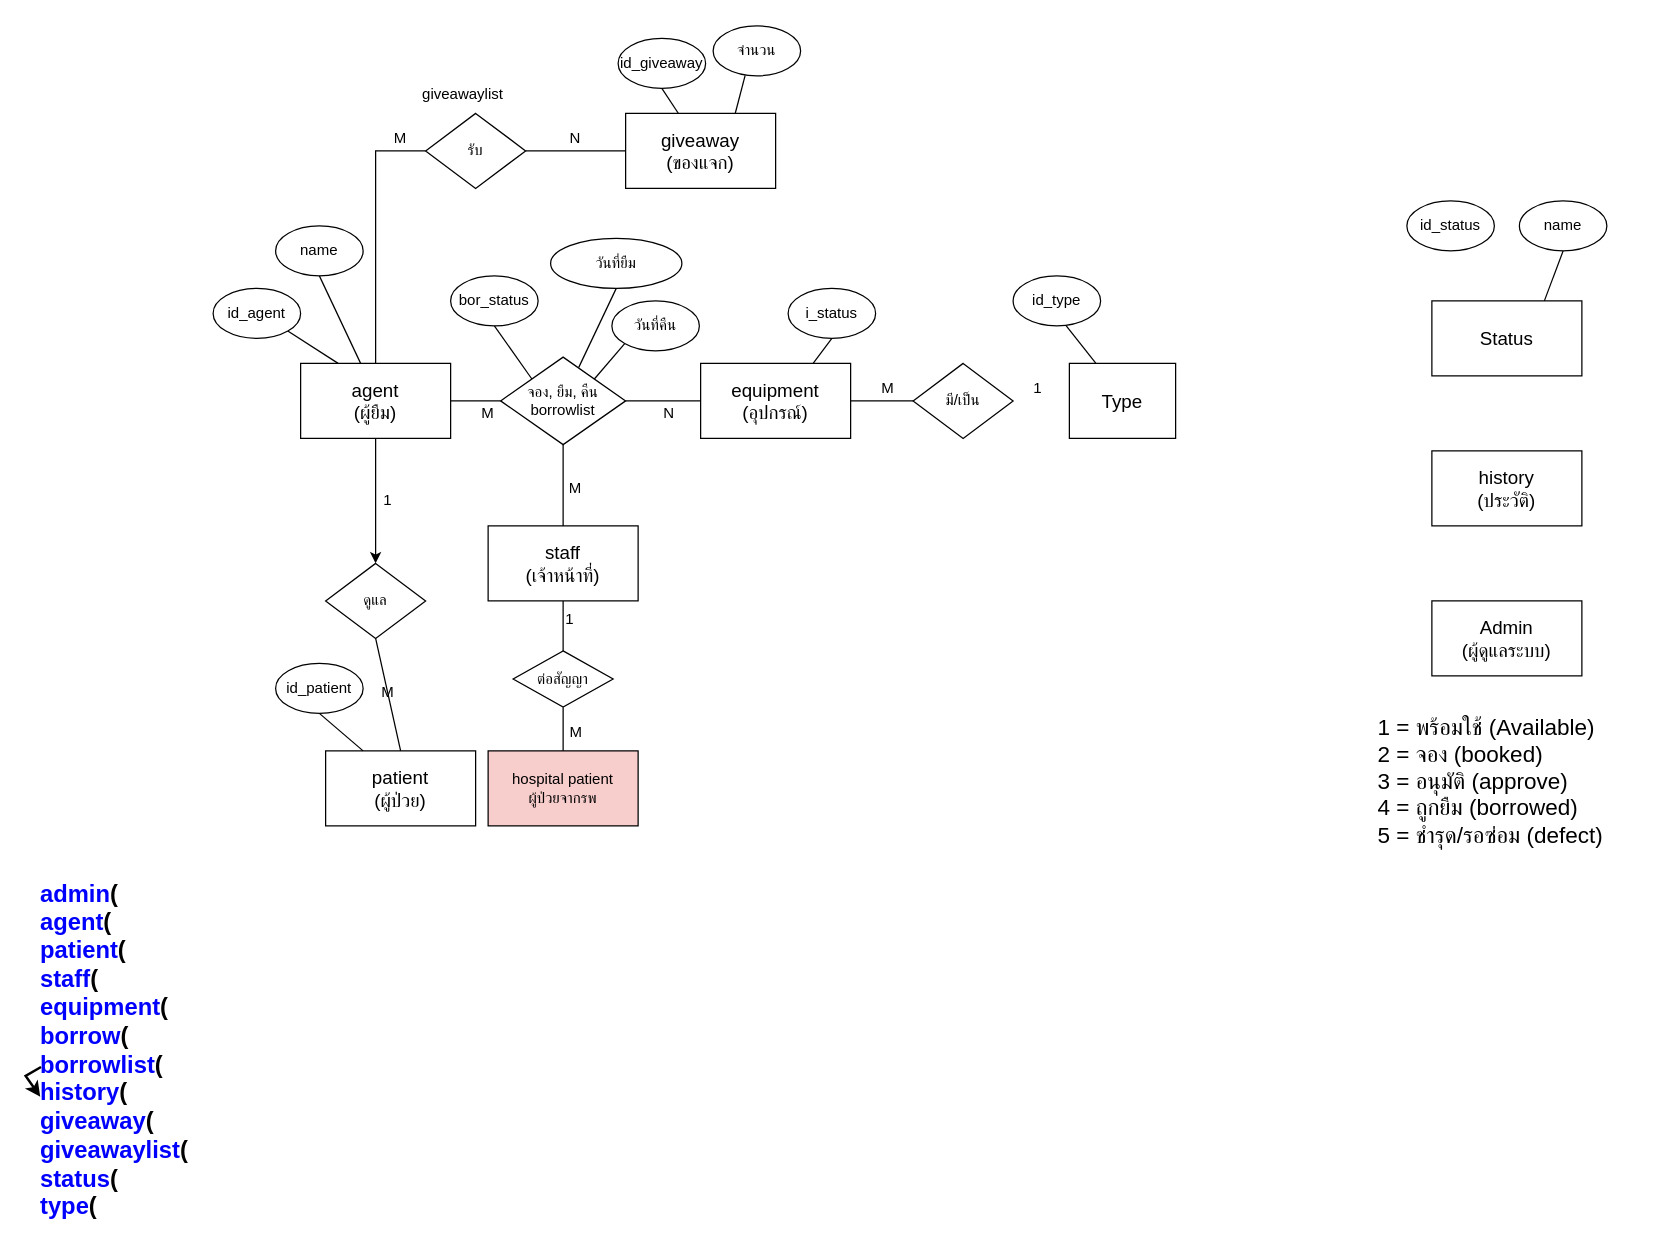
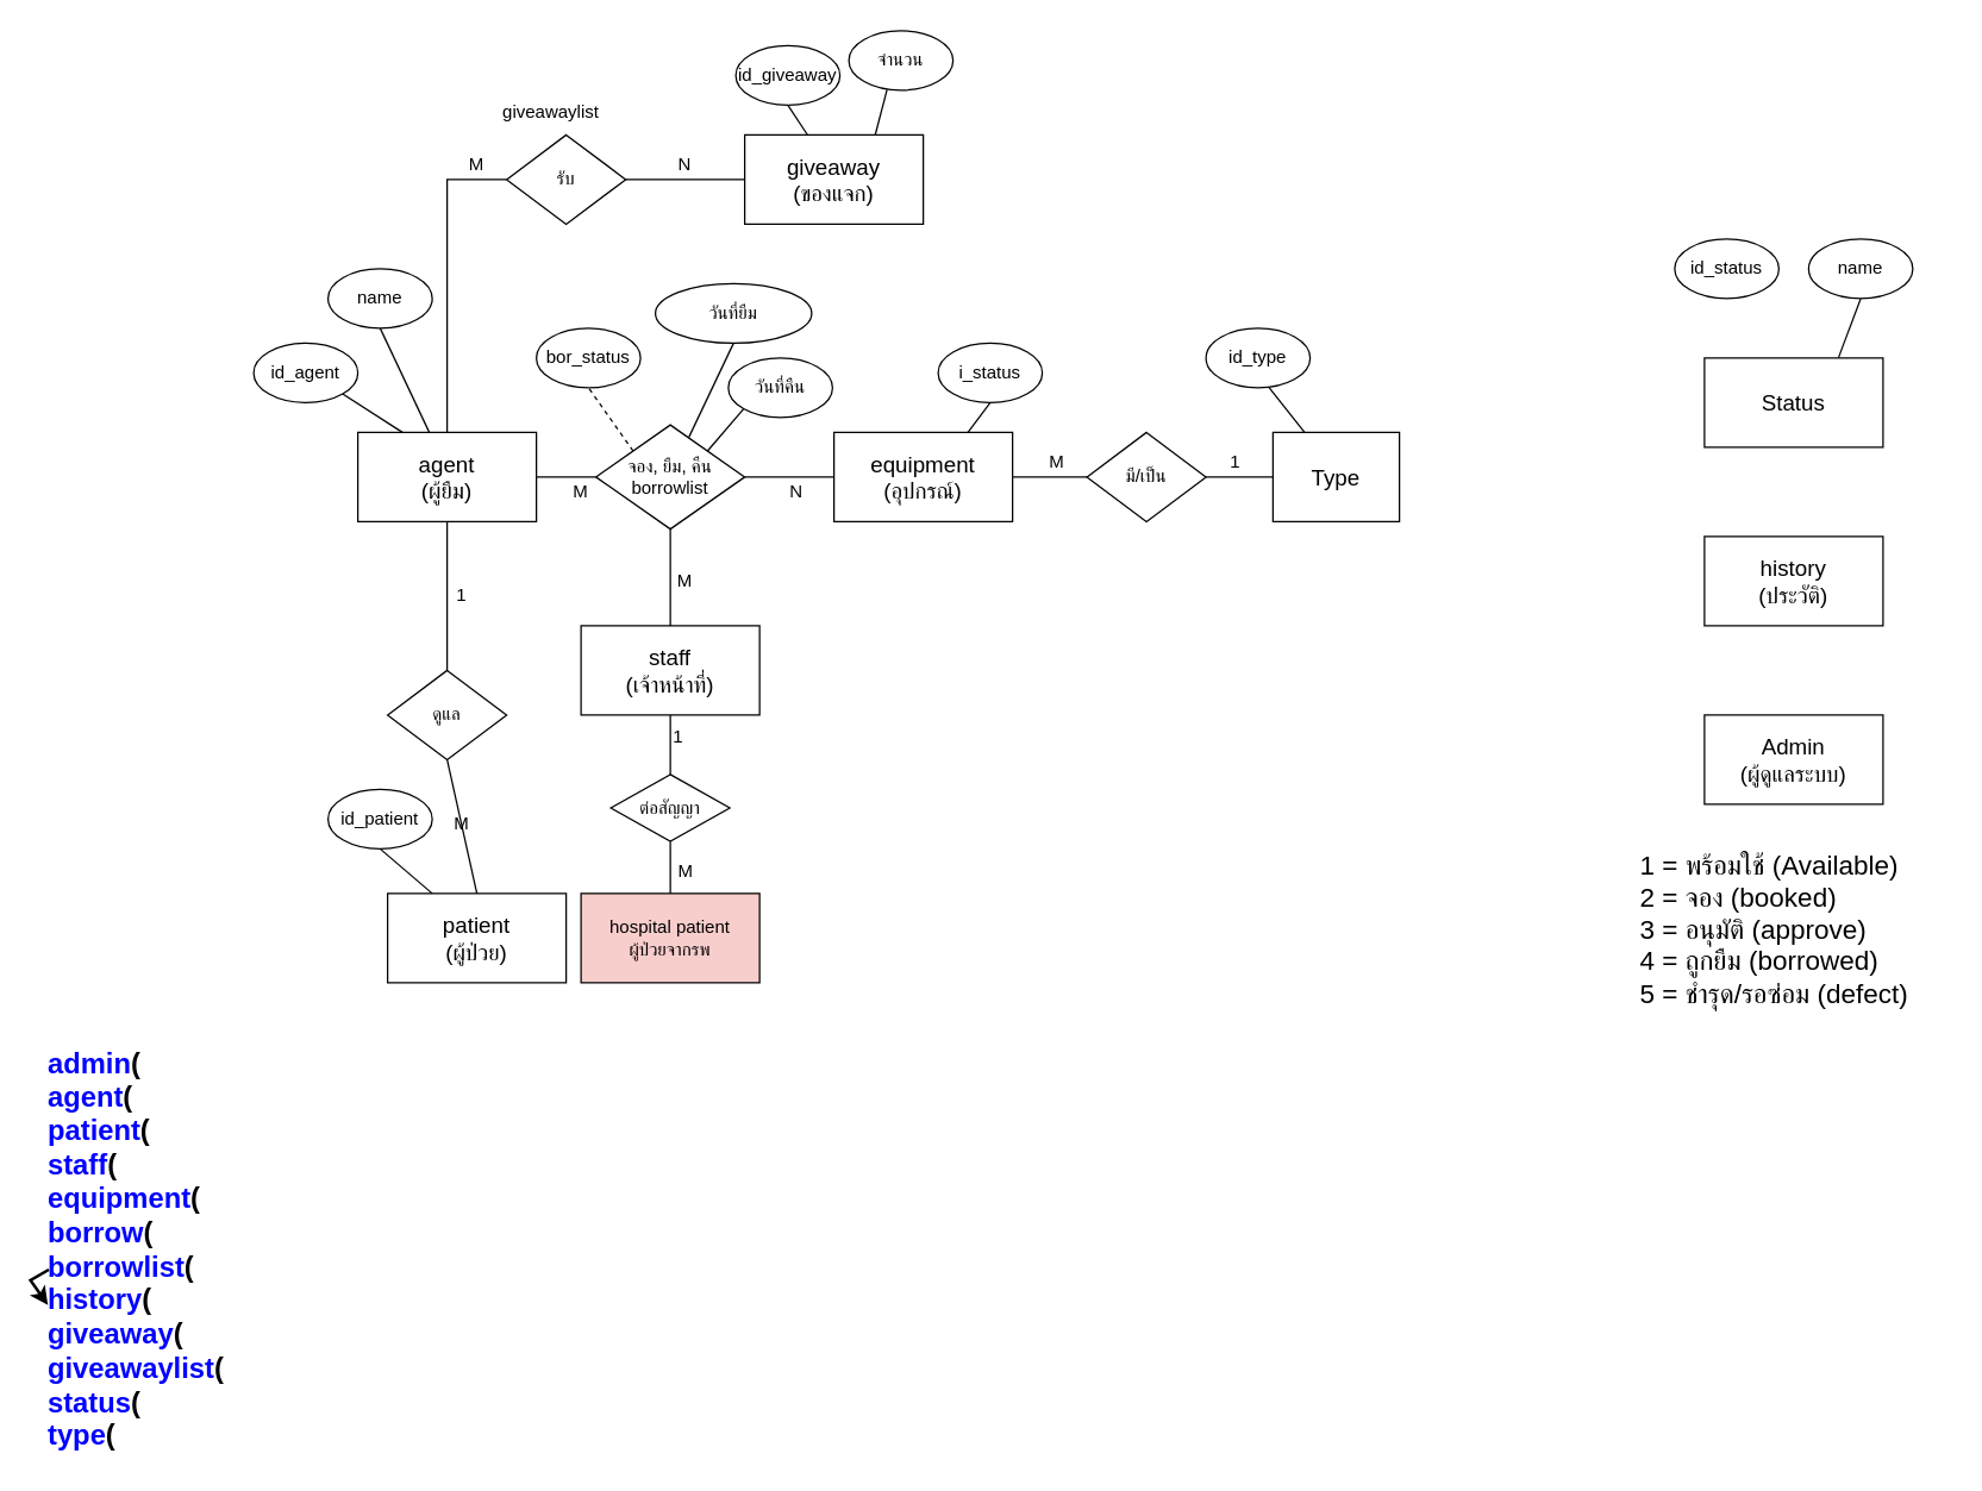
- <mxCell id="58" value="" style="endArrow=none;html=1;rounded=0;exitX=0;exitY=0;exitDx=0;exitDy=0;entryX=0.5;entryY=1;entryDx=0;entryDy=0;" parent="1" source="6" target="57" edge="1"><mxGeometry width="50" height="50" relative="1" as="geometry"><mxPoint x="450" y="270" as="sourcePoint" /><mxPoint x="630" y="250" as="targetPoint" /></mxGeometry></mxCell>
+ <mxCell id="58" value="" style="endArrow=none;html=1;rounded=0;exitX=0;exitY=0;exitDx=0;exitDy=0;entryX=0.5;entryY=1;entryDx=0;entryDy=0;dashed=1;" parent="1" source="6" target="57" edge="1"><mxGeometry width="50" height="50" relative="1" as="geometry"><mxPoint x="450" y="270" as="sourcePoint" /><mxPoint x="630" y="250" as="targetPoint" /></mxGeometry></mxCell>
+ <mxCell id="16" value="" style="endArrow=none;html=1;rounded=0;exitX=1;exitY=0.5;exitDx=0;exitDy=0;entryX=0;entryY=0.5;entryDx=0;entryDy=0;" parent="1" source="9" target="10" edge="1"><mxGeometry width="50" height="50" relative="1" as="geometry"><mxPoint x="820" y="440" as="sourcePoint" /><mxPoint x="870" y="390" as="targetPoint" /></mxGeometry></mxCell>
- <mxCell id="14" value="" style="endArrow=classic;html=1;rounded=0;exitX=0.5;exitY=1;exitDx=0;exitDy=0;" parent="1" source="3" target="4" edge="1"><mxGeometry width="50" height="50" relative="1" as="geometry"><mxPoint x="480" y="450" as="sourcePoint" /><mxPoint x="530" y="400" as="targetPoint" /></mxGeometry></mxCell>
+ <mxCell id="14" value="" style="endArrow=none;html=1;rounded=0;exitX=0.5;exitY=1;exitDx=0;exitDy=0;" parent="1" source="3" target="4" edge="1"><mxGeometry width="50" height="50" relative="1" as="geometry"><mxPoint x="480" y="450" as="sourcePoint" /><mxPoint x="530" y="400" as="targetPoint" /></mxGeometry></mxCell>
